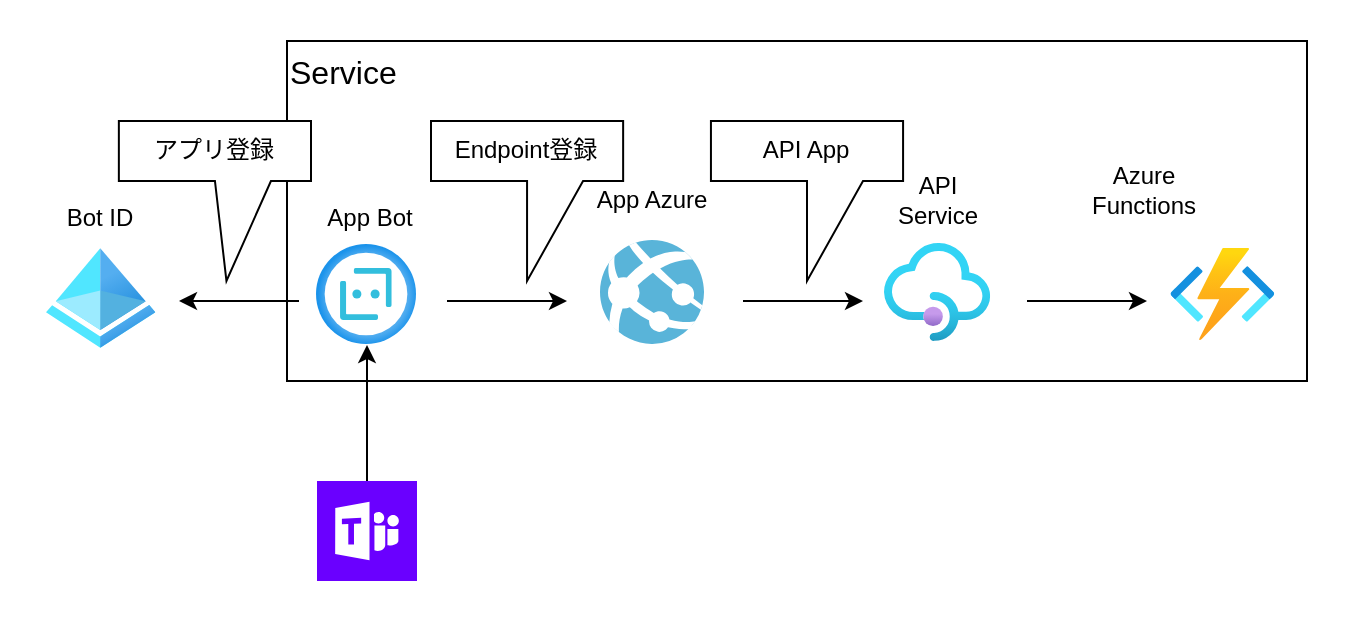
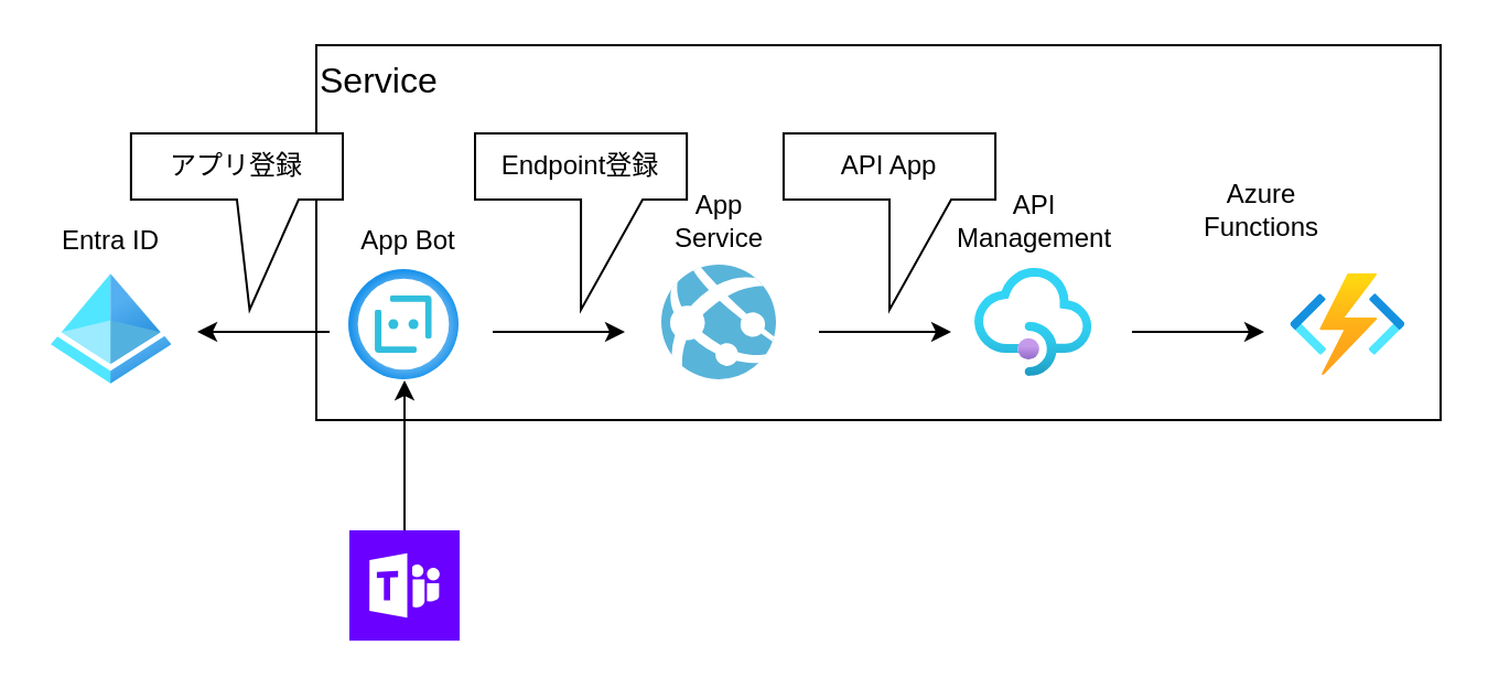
- <mxCell id="10" value="App Azure" style="text;strokeColor=none;align=center;fillColor=none;html=1;verticalAlign=middle;whiteSpace=wrap;rounded=0;" vertex="1" parent="1"><mxGeometry x="296" y="85" width="60" height="30" as="geometry" /></mxCell>
+ <mxCell id="10" value="App Service" style="text;strokeColor=none;align=center;fillColor=none;html=1;verticalAlign=middle;whiteSpace=wrap;rounded=0;" vertex="1" parent="1"><mxGeometry x="296" y="85" width="60" height="30" as="geometry" /></mxCell>
- <mxCell id="11" value="API Service" style="text;strokeColor=none;align=center;fillColor=none;html=1;verticalAlign=middle;whiteSpace=wrap;rounded=0;" vertex="1" parent="1"><mxGeometry x="439.04" y="85" width="60" height="30" as="geometry" /></mxCell>
+ <mxCell id="11" value="API Management" style="text;strokeColor=none;align=center;fillColor=none;html=1;verticalAlign=middle;whiteSpace=wrap;rounded=0;" vertex="1" parent="1"><mxGeometry x="439.04" y="85" width="60" height="30" as="geometry" /></mxCell>
- <mxCell id="21" value="Bot ID" style="text;strokeColor=none;align=center;fillColor=none;html=1;verticalAlign=middle;whiteSpace=wrap;rounded=0;" vertex="1" parent="1"><mxGeometry x="20.35" y="94" width="60" height="30" as="geometry" /></mxCell>
+ <mxCell id="21" value="Entra ID" style="text;strokeColor=none;align=center;fillColor=none;html=1;verticalAlign=middle;whiteSpace=wrap;rounded=0;" vertex="1" parent="1"><mxGeometry x="20.35" y="94" width="60" height="30" as="geometry" /></mxCell>
